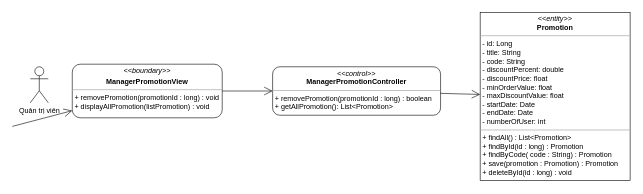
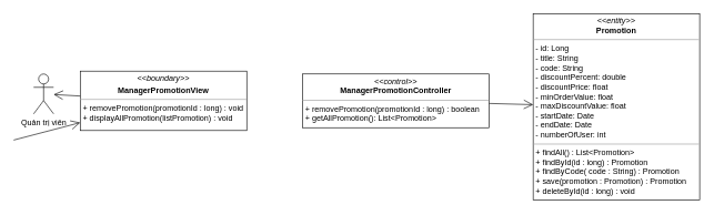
- <mxCell id="5" value="&lt;p style=&quot;margin: 0px ; margin-top: 4px ; text-align: center&quot;&gt;&lt;i&gt;&amp;lt;&amp;lt;boundary&amp;gt;&amp;gt;&lt;/i&gt;&lt;/p&gt;&lt;p style=&quot;margin: 0px ; margin-top: 4px ; text-align: center&quot;&gt;&lt;b&gt;ManagerPromotionView&lt;/b&gt;&lt;/p&gt;&lt;hr size=&quot;1&quot;&gt;&lt;p style=&quot;margin: 0px ; margin-left: 4px&quot;&gt;&lt;span&gt;+ removePromotion(promotionId : long) : void&lt;/span&gt;&lt;/p&gt;&lt;p style=&quot;margin: 0px ; margin-left: 4px&quot;&gt;+ displayAllPromotion(listPromotion) : void&lt;span&gt;&lt;br&gt;&lt;/span&gt;&lt;/p&gt;" style="verticalAlign=top;align=left;overflow=fill;fontSize=12;fontFamily=Helvetica;html=1;rounded=1;" parent="1" vertex="1"><mxGeometry x="120" y="106.3" width="250" height="89.39" as="geometry" /></mxCell>
+ <mxCell id="5" value="&lt;p style=&quot;margin: 0px ; margin-top: 4px ; text-align: center&quot;&gt;&lt;i&gt;&amp;lt;&amp;lt;boundary&amp;gt;&amp;gt;&lt;/i&gt;&lt;/p&gt;&lt;p style=&quot;margin: 0px ; margin-top: 4px ; text-align: center&quot;&gt;&lt;b&gt;ManagerPromotionView&lt;/b&gt;&lt;/p&gt;&lt;hr size=&quot;1&quot;&gt;&lt;p style=&quot;margin: 0px ; margin-left: 4px&quot;&gt;&lt;span&gt;+ removePromotion(promotionId : long) : void&lt;/span&gt;&lt;/p&gt;&lt;p style=&quot;margin: 0px ; margin-left: 4px&quot;&gt;+ displayAllPromotion(listPromotion) : void&lt;span&gt;&lt;br&gt;&lt;/span&gt;&lt;/p&gt;" style="verticalAlign=top;align=left;overflow=fill;fontSize=12;fontFamily=Helvetica;html=1;" parent="1" vertex="1"><mxGeometry x="120" y="106.3" width="250" height="89.39" as="geometry" /></mxCell>
- <mxCell id="6" value="" style="endArrow=open;endFill=1;endSize=12;html=1;" parent="1" source="5" target="2" edge="1"><mxGeometry width="160" relative="1" as="geometry"><mxPoint x="460" y="200" as="sourcePoint" /><mxPoint x="620" y="200" as="targetPoint" /></mxGeometry></mxCell>
+ <mxCell id="6" value="" style="endArrow=open;endFill=1;endSize=12;html=1;" parent="1" source="5" target="7" edge="1"><mxGeometry width="160" relative="1" as="geometry"><mxPoint x="460" y="200" as="sourcePoint" /><mxPoint x="620" y="200" as="targetPoint" /></mxGeometry></mxCell>
- <mxCell id="2" value="&lt;p style=&quot;margin: 0px ; margin-top: 4px ; text-align: center&quot;&gt;&lt;i&gt;&amp;lt;&amp;lt;control&amp;gt;&amp;gt;&lt;/i&gt;&lt;br&gt;&lt;b&gt;ManagerPromotionController&lt;/b&gt;&lt;/p&gt;&lt;hr size=&quot;1&quot;&gt;&lt;p style=&quot;margin: 0px ; margin-left: 4px&quot;&gt;+ removePromotion(promotionId : long) : boolean&lt;br&gt;&lt;/p&gt;&lt;p style=&quot;margin: 0px ; margin-left: 4px&quot;&gt;+ getAllPromotion(): List&amp;lt;Promotion&amp;gt;&lt;br&gt;&lt;/p&gt;" style="verticalAlign=top;align=left;overflow=fill;fontSize=12;fontFamily=Helvetica;html=1;rounded=1;" parent="1" vertex="1"><mxGeometry x="454" y="110.61" width="280" height="80.78" as="geometry" /></mxCell>
+ <mxCell id="2" value="&lt;p style=&quot;margin: 0px ; margin-top: 4px ; text-align: center&quot;&gt;&lt;i&gt;&amp;lt;&amp;lt;control&amp;gt;&amp;gt;&lt;/i&gt;&lt;br&gt;&lt;b&gt;ManagerPromotionController&lt;/b&gt;&lt;/p&gt;&lt;hr size=&quot;1&quot;&gt;&lt;p style=&quot;margin: 0px ; margin-left: 4px&quot;&gt;+ removePromotion(promotionId : long) : boolean&lt;br&gt;&lt;/p&gt;&lt;p style=&quot;margin: 0px ; margin-left: 4px&quot;&gt;+ getAllPromotion(): List&amp;lt;Promotion&amp;gt;&lt;br&gt;&lt;/p&gt;" style="verticalAlign=top;align=left;overflow=fill;fontSize=12;fontFamily=Helvetica;html=1;" parent="1" vertex="1"><mxGeometry x="454" y="110.61" width="280" height="80.78" as="geometry" /></mxCell>
